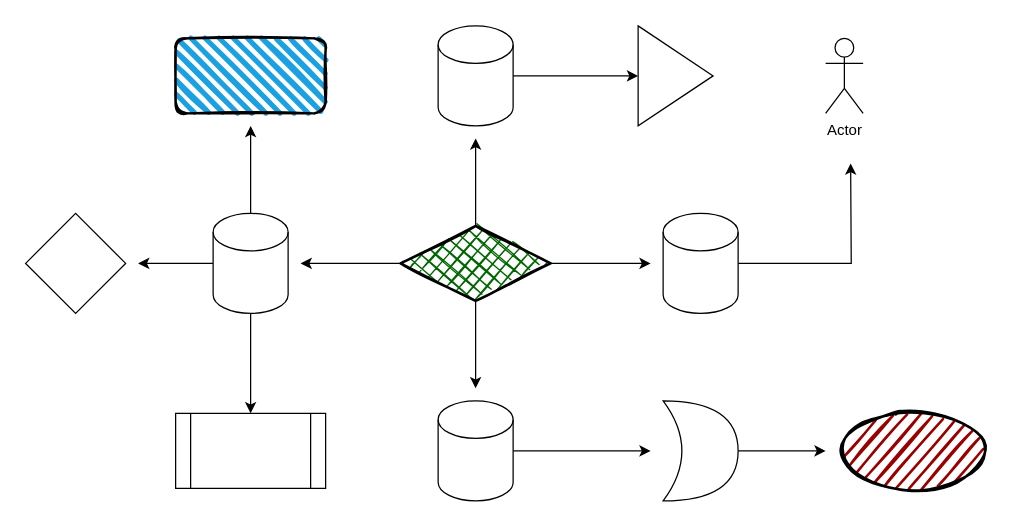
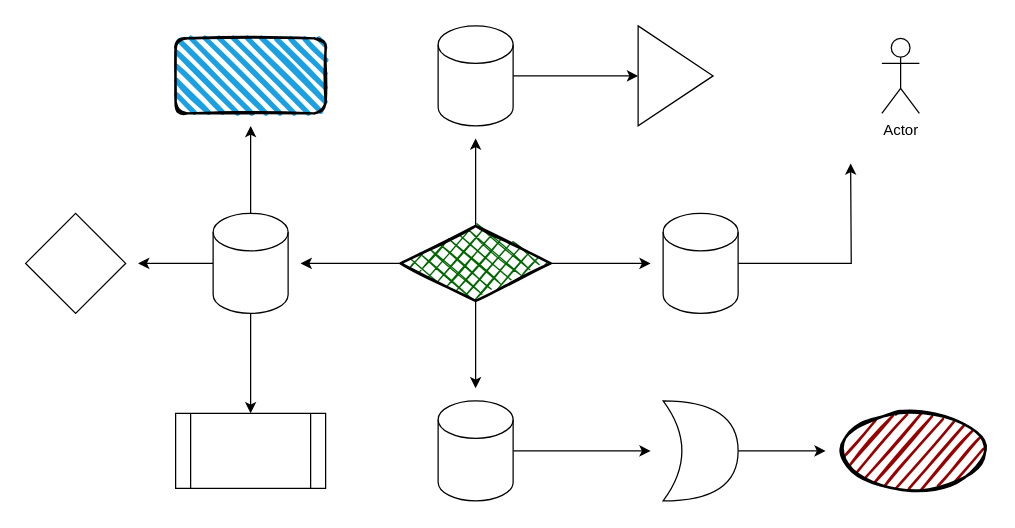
- <mxCell id="18" value="Actor" style="shape=umlActor;verticalLabelPosition=bottom;verticalAlign=top;html=1;outlineConnect=0;" vertex="1" parent="1"><mxGeometry x="660" y="30" width="30" height="60" as="geometry" /></mxCell>
+ <mxCell id="18" value="Actor" style="shape=umlActor;verticalLabelPosition=bottom;verticalAlign=top;html=1;outlineConnect=0;" vertex="1" parent="1"><mxGeometry x="705" y="30" width="30" height="60" as="geometry" /></mxCell>
